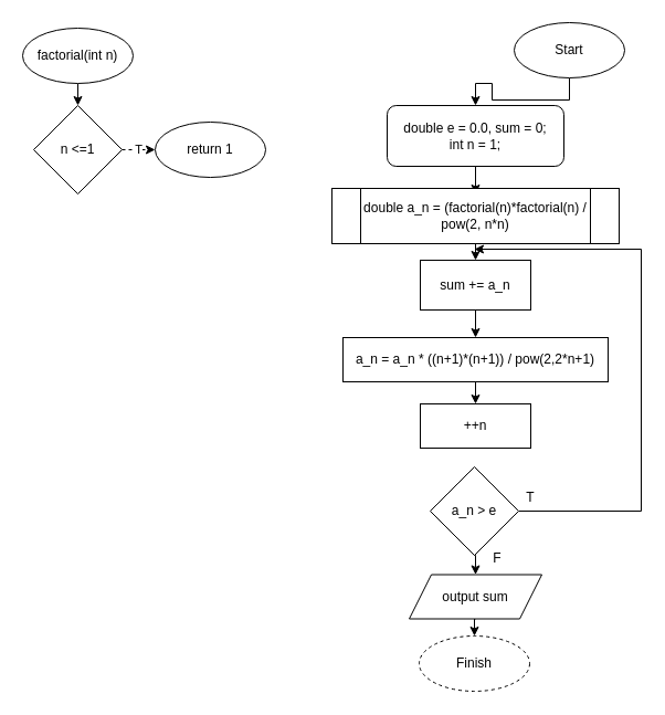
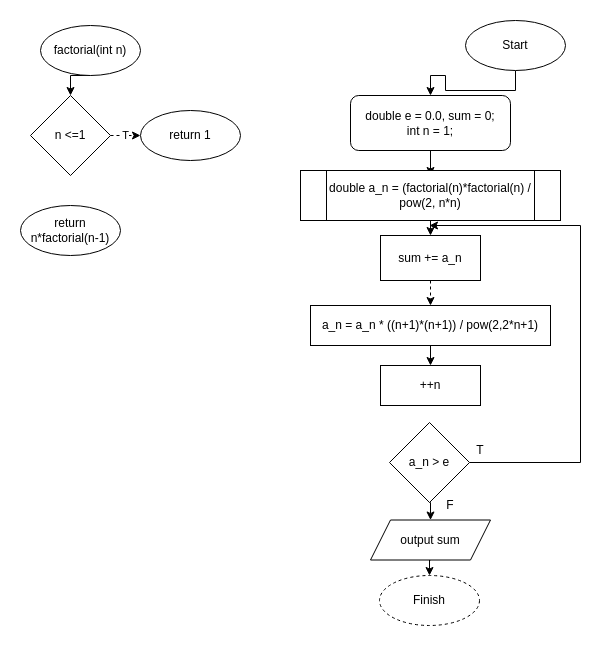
- <mxCell id="3" value="factorial(int n)" style="ellipse;whiteSpace=wrap;html=1;" parent="1" vertex="1"><mxGeometry x="20" y="25" width="100" height="50" as="geometry" /></mxCell>
+ <mxCell id="3" value="factorial(int n)" style="ellipse;whiteSpace=wrap;html=1;" parent="1" vertex="1"><mxGeometry x="40" y="25" width="100" height="50" as="geometry" /></mxCell>
+ <mxCell id="26" value="return n*factorial(n-1)" style="ellipse;whiteSpace=wrap;html=1;" vertex="1" parent="1"><mxGeometry x="20" y="205" width="100" height="50" as="geometry" /></mxCell>
- <mxCell id="8" style="edgeStyle=orthogonalEdgeStyle;rounded=0;orthogonalLoop=1;jettySize=auto;html=1;exitX=0.5;exitY=1;exitDx=0;exitDy=0;entryX=0.5;entryY=0;entryDx=0;entryDy=0;" parent="1" source="9" target="11" edge="1"><mxGeometry relative="1" as="geometry" /></mxCell>
+ <mxCell id="8" style="edgeStyle=orthogonalEdgeStyle;rounded=0;orthogonalLoop=1;jettySize=auto;html=1;exitX=0.5;exitY=1;exitDx=0;exitDy=0;entryX=0.5;entryY=0;entryDx=0;entryDy=0;dashed=1;" parent="1" source="9" target="11" edge="1"><mxGeometry relative="1" as="geometry" /></mxCell>
